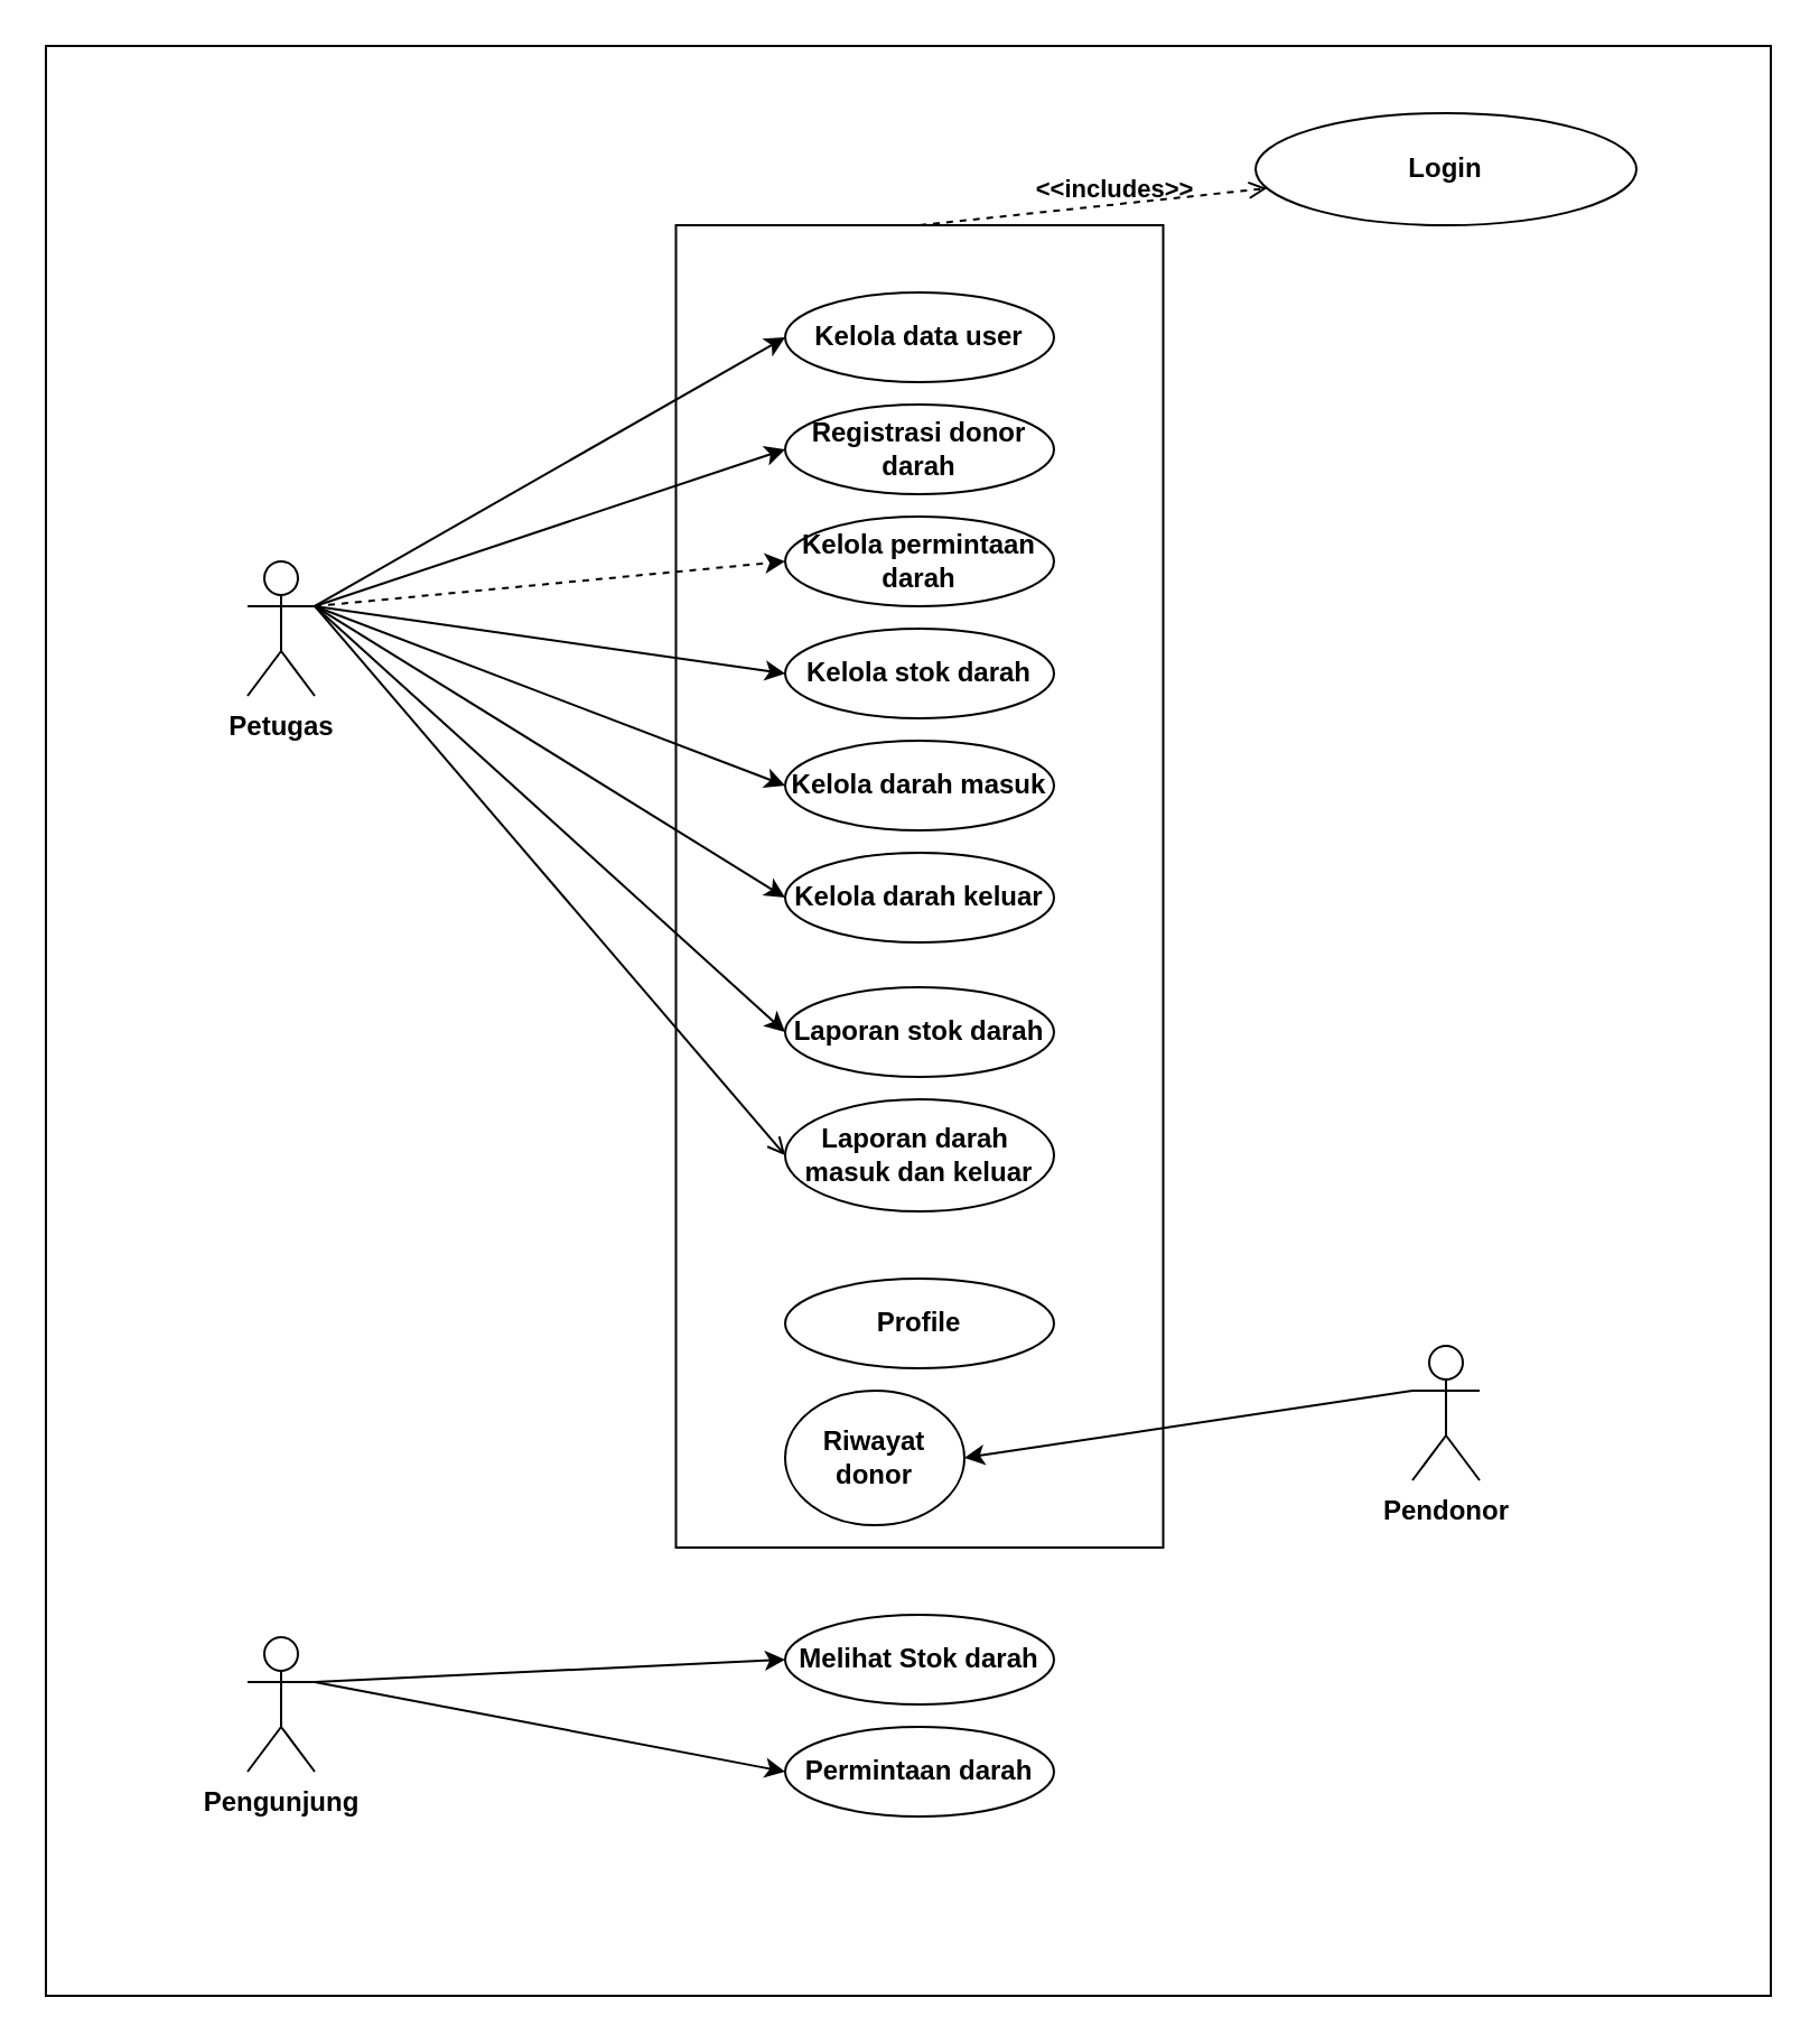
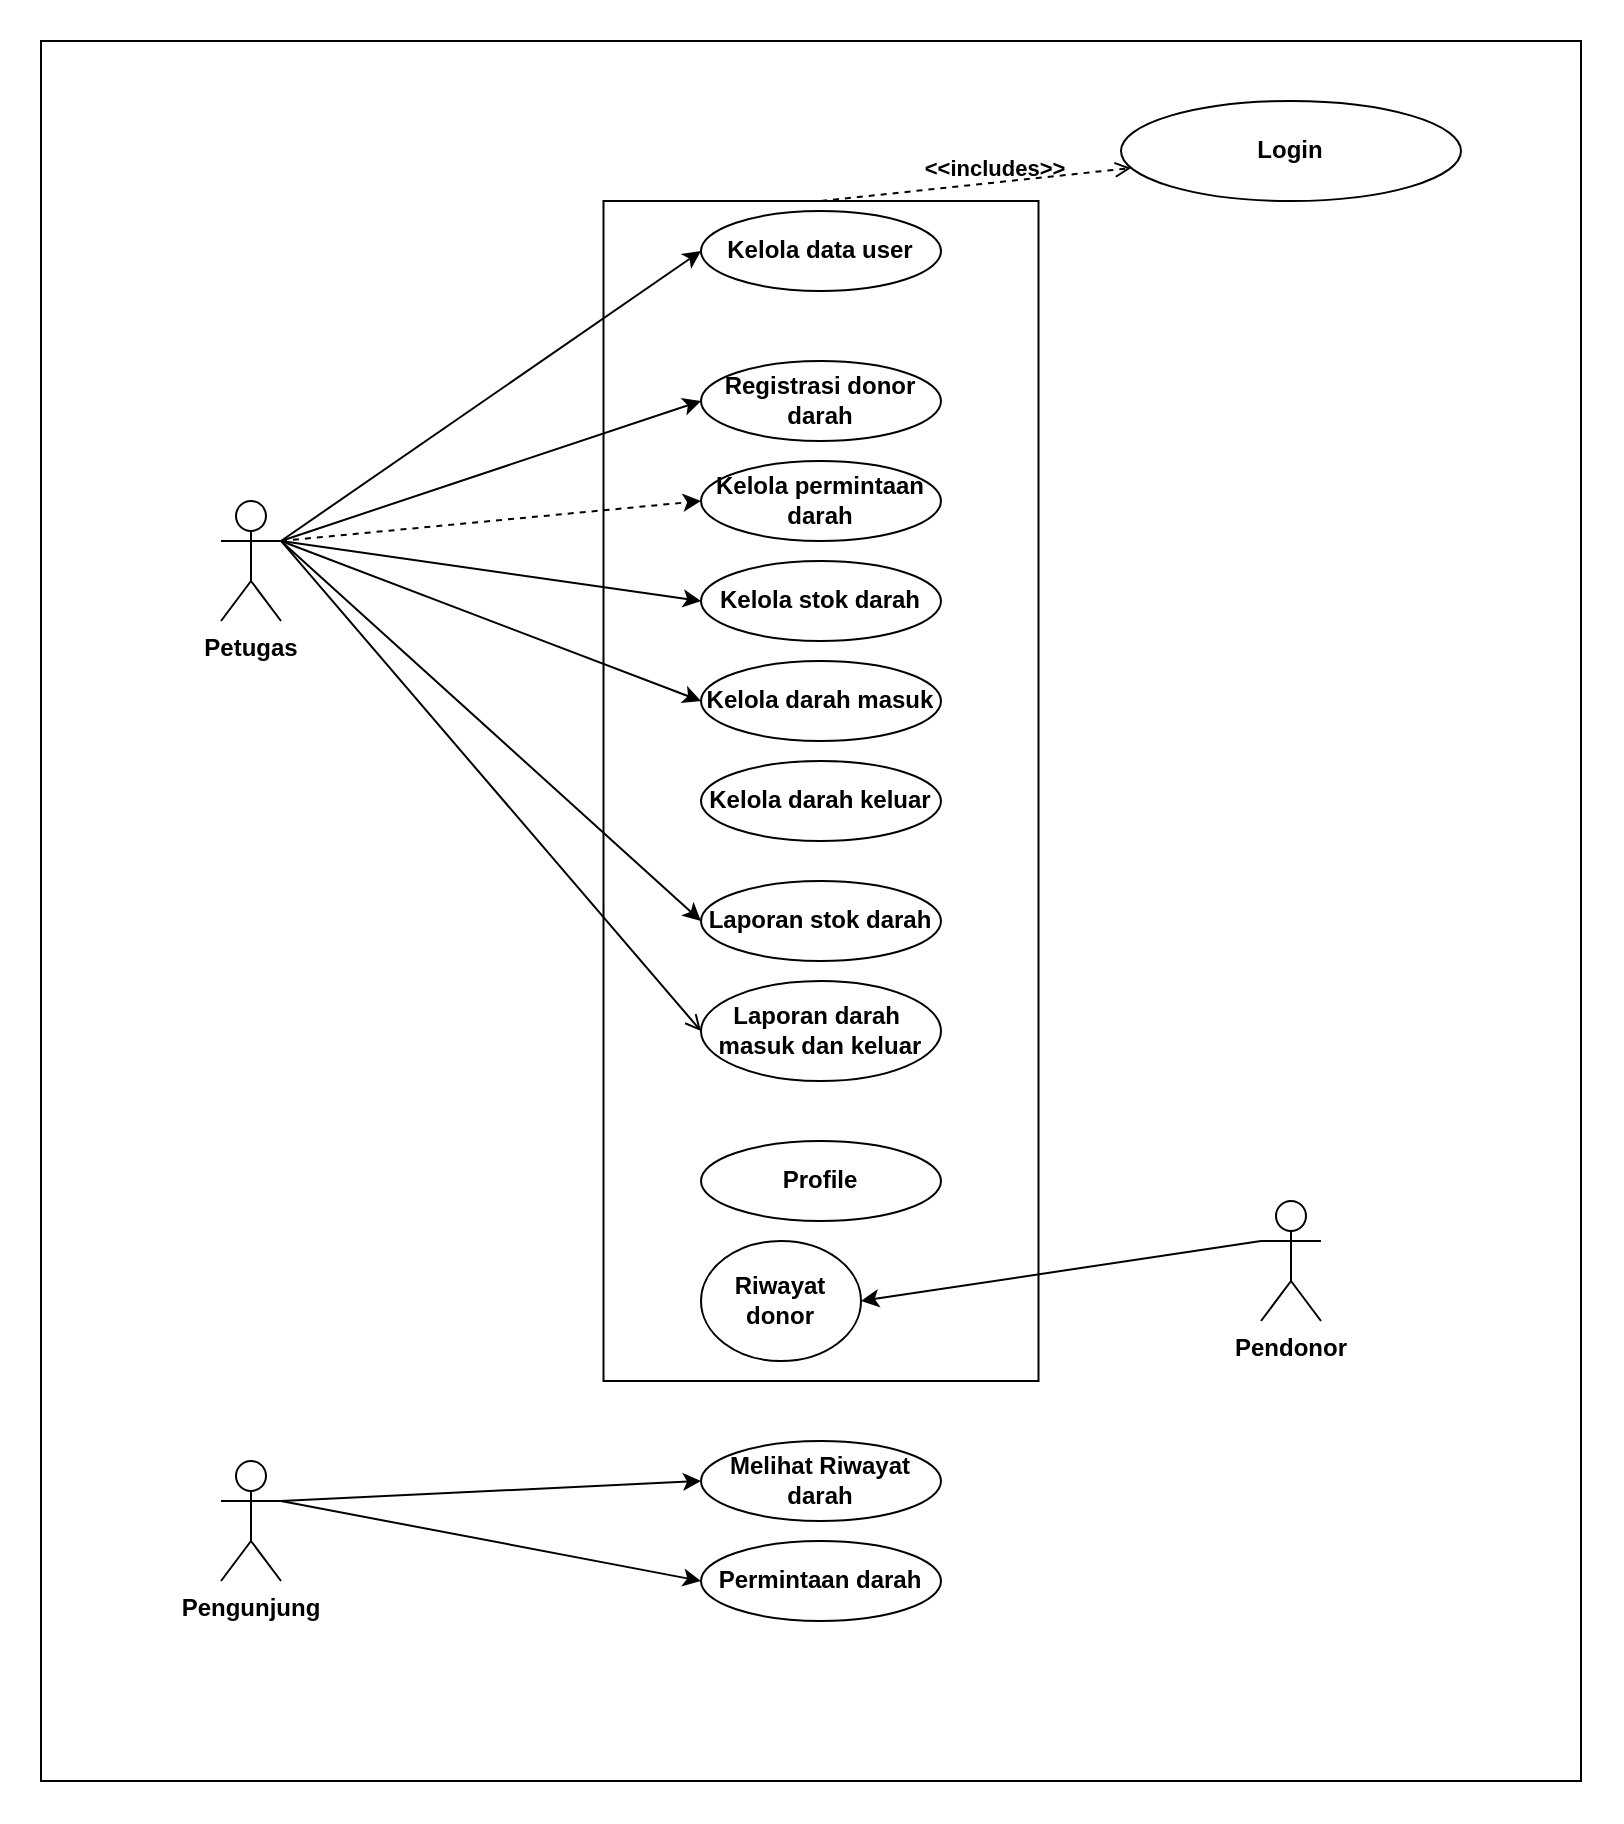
- <mxCell id="7" value="Kelola data user" style="ellipse;whiteSpace=wrap;html=1;fontStyle=1" vertex="1" parent="1"><mxGeometry x="350" y="130" width="120" height="40" as="geometry" /></mxCell>
+ <mxCell id="7" value="Kelola data user" style="ellipse;whiteSpace=wrap;html=1;fontStyle=1" vertex="1" parent="1"><mxGeometry x="350" y="105" width="120" height="40" as="geometry" /></mxCell>
- <mxCell id="17" style="rounded=0;orthogonalLoop=1;jettySize=auto;html=1;entryX=0;entryY=0.5;entryDx=0;entryDy=0;exitX=1;exitY=0.333;exitDx=0;exitDy=0;exitPerimeter=0;fontStyle=1" edge="1" parent="1" source="5" target="12"><mxGeometry relative="1" as="geometry"><mxPoint x="230" y="110" as="sourcePoint" /><mxPoint x="360" y="360" as="targetPoint" /></mxGeometry></mxCell>
- <mxCell id="29" value="Melihat Stok darah" style="ellipse;whiteSpace=wrap;html=1;fontStyle=1" vertex="1" parent="1"><mxGeometry x="350" y="720" width="120" height="40" as="geometry" /></mxCell>
+ <mxCell id="29" value="Melihat Riwayat darah" style="ellipse;whiteSpace=wrap;html=1;fontStyle=1" vertex="1" parent="1"><mxGeometry x="350" y="720" width="120" height="40" as="geometry" /></mxCell>
